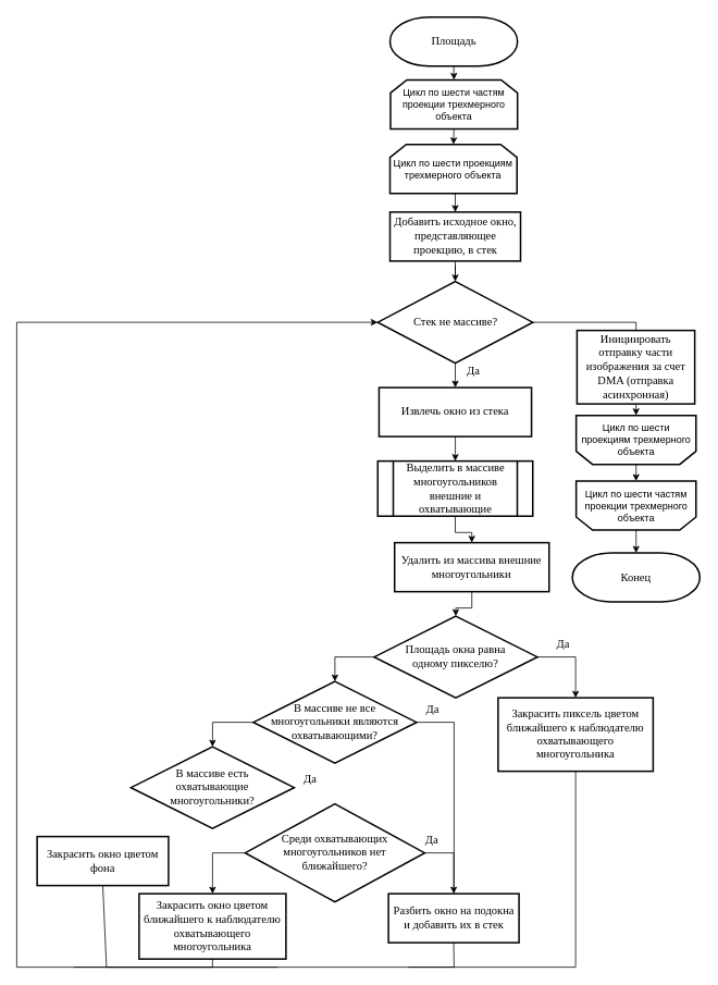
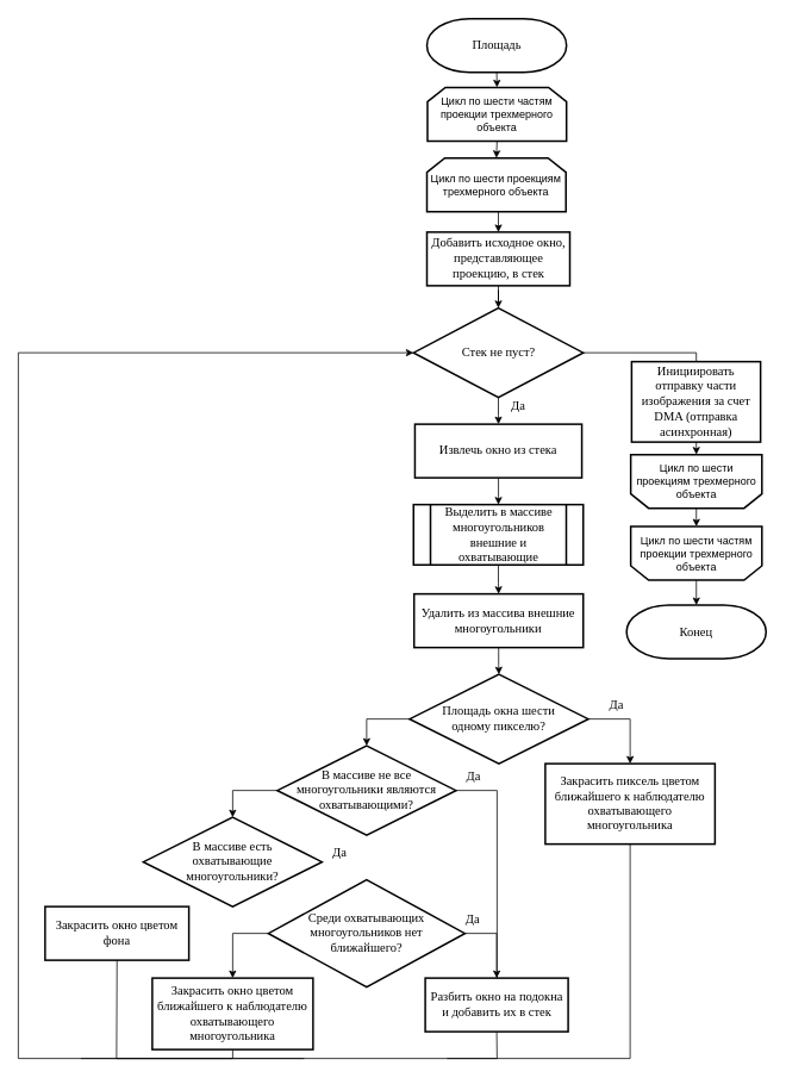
- <mxCell id="4" value="Стек не массиве?" style="strokeWidth=2;html=1;shape=mxgraph.flowchart.decision;whiteSpace=wrap;fontSize=14;fontFamily=Times New Roman;" parent="1" vertex="1"><mxGeometry x="462.5" y="344" width="190" height="100" as="geometry" /></mxCell>
+ <mxCell id="4" value="Стек не пуст?" style="strokeWidth=2;html=1;shape=mxgraph.flowchart.decision;whiteSpace=wrap;fontSize=14;fontFamily=Times New Roman;" parent="1" vertex="1"><mxGeometry x="462.5" y="344" width="190" height="100" as="geometry" /></mxCell>
- <mxCell id="20" value="Удалить из массива внешние многоугольники" style="rounded=0;whiteSpace=wrap;html=1;strokeWidth=2;fontSize=14;fontFamily=Times New Roman;" parent="1" vertex="1"><mxGeometry x="483.12" y="664" width="189.38" height="60" as="geometry" /></mxCell>
+ <mxCell id="20" value="Удалить из массива внешние многоугольники" style="rounded=0;whiteSpace=wrap;html=1;strokeWidth=2;fontSize=14;fontFamily=Times New Roman;" parent="1" vertex="1"><mxGeometry x="463.12" y="664" width="189.38" height="60" as="geometry" /></mxCell>
- <mxCell id="10" value="Площадь окна равна&lt;br style=&quot;font-size: 14px;&quot;&gt;одному пикселю?" style="strokeWidth=2;html=1;shape=mxgraph.flowchart.decision;whiteSpace=wrap;fontSize=14;fontFamily=Times New Roman;" parent="1" vertex="1"><mxGeometry x="458.13" y="754" width="200" height="100" as="geometry" /></mxCell>
+ <mxCell id="10" value="Площадь окна шести&lt;br style=&quot;font-size: 14px;&quot;&gt;одному пикселю?" style="strokeWidth=2;html=1;shape=mxgraph.flowchart.decision;whiteSpace=wrap;fontSize=14;fontFamily=Times New Roman;" parent="1" vertex="1"><mxGeometry x="458.13" y="754" width="200" height="100" as="geometry" /></mxCell>
- <mxCell id="18" value="Закрасить окно цветом фона" style="rounded=0;whiteSpace=wrap;html=1;strokeWidth=2;fontSize=14;fontFamily=Times New Roman;" parent="1" vertex="1"><mxGeometry x="45" y="1024" width="161" height="60" as="geometry" /></mxCell>
+ <mxCell id="18" value="Закрасить окно цветом фона" style="rounded=0;whiteSpace=wrap;html=1;strokeWidth=2;fontSize=14;fontFamily=Times New Roman;" parent="1" vertex="1"><mxGeometry x="50" y="1014" width="161" height="60" as="geometry" /></mxCell>
